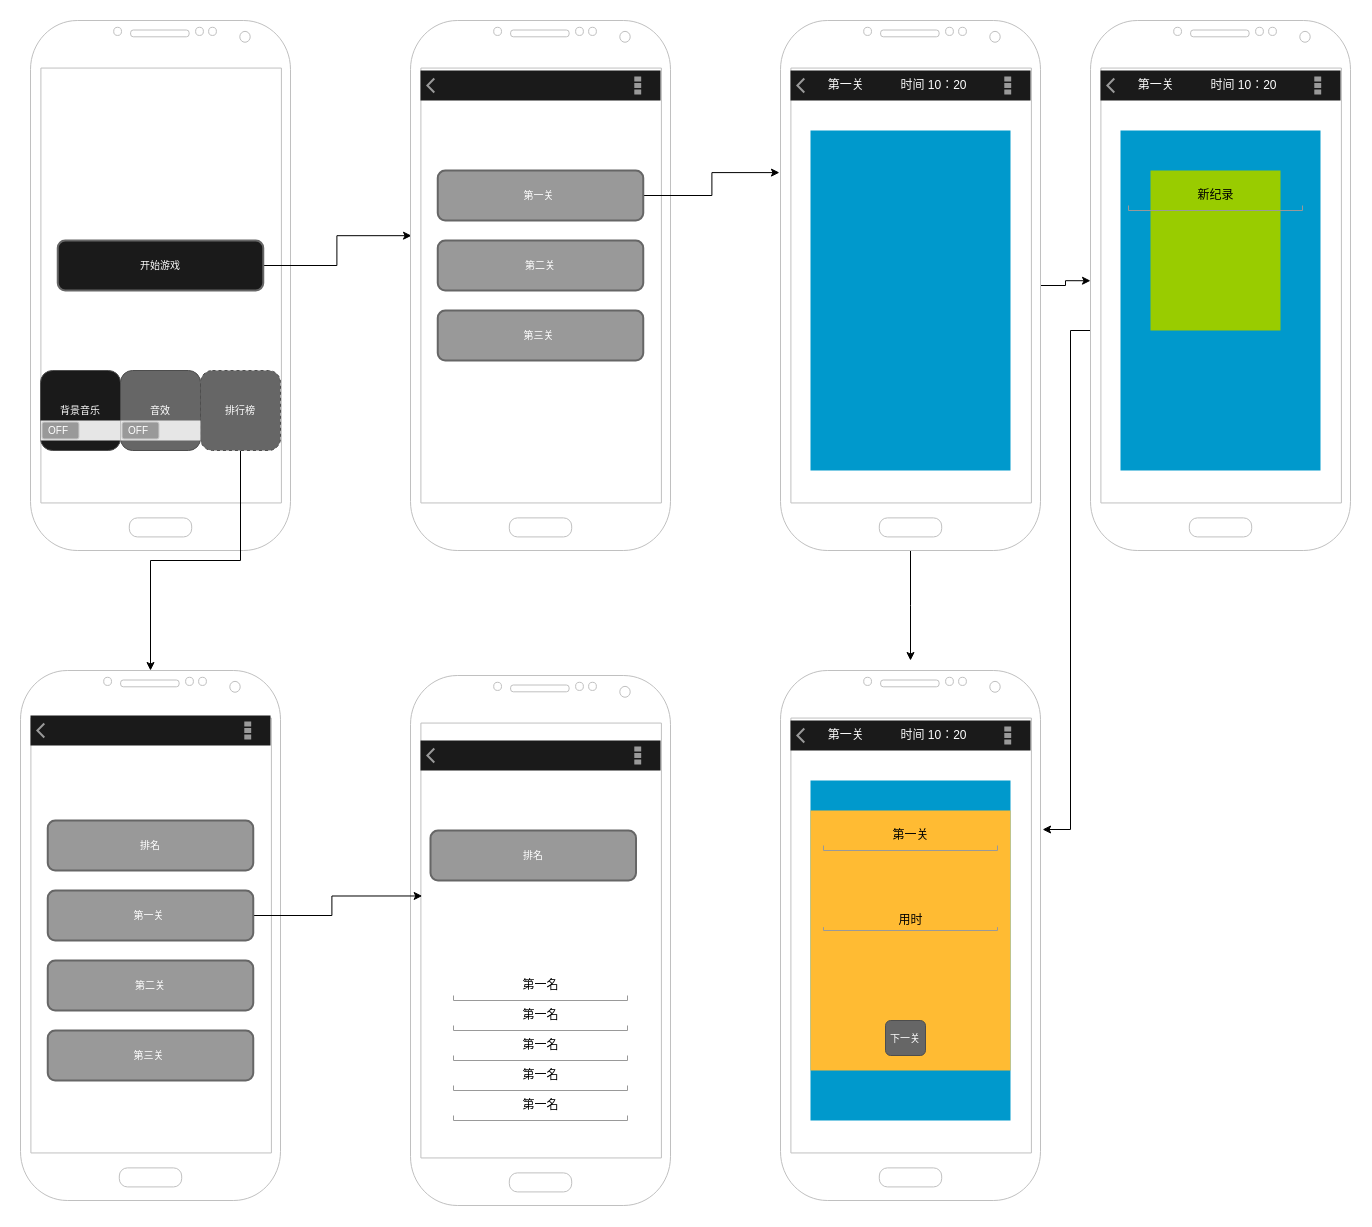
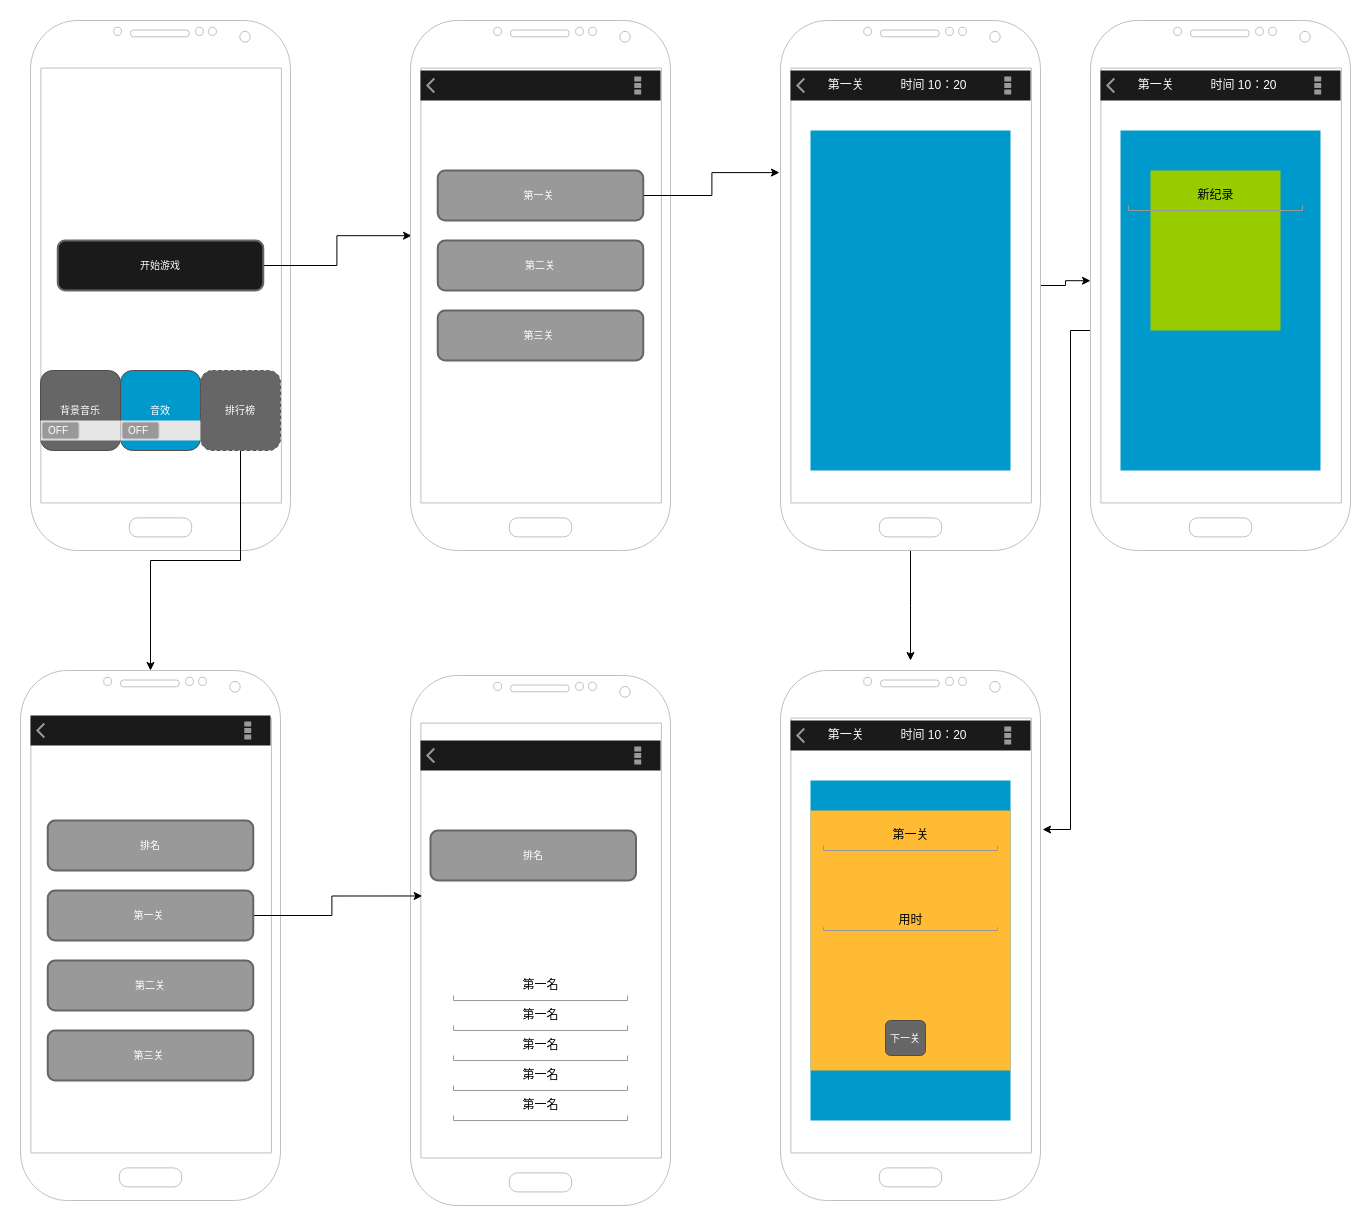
- <mxCell id="3" value="背景音乐" style="rounded=1;html=1;shadow=0;dashed=0;whiteSpace=wrap;fontSize=10;fillColor=#1a1a1a;align=center;strokeColor=#4D4D4D;fontColor=#ffffff;" vertex="1" parent="1"><mxGeometry x="40" y="370" width="80" height="80" as="geometry" /></mxCell>
+ <mxCell id="3" value="背景音乐" style="rounded=1;html=1;shadow=0;dashed=0;whiteSpace=wrap;fontSize=10;fillColor=#666666;align=center;strokeColor=#4D4D4D;fontColor=#ffffff;" vertex="1" parent="1"><mxGeometry x="40" y="370" width="80" height="80" as="geometry" /></mxCell>
- <mxCell id="4" value="音效" style="rounded=1;html=1;shadow=0;dashed=0;whiteSpace=wrap;fontSize=10;fillColor=#666666;align=center;strokeColor=#4D4D4D;fontColor=#ffffff;" vertex="1" parent="1"><mxGeometry x="120" y="370" width="80" height="80" as="geometry" /></mxCell>
+ <mxCell id="4" value="音效" style="rounded=1;html=1;shadow=0;dashed=0;whiteSpace=wrap;fontSize=10;fillColor=#0099cc;align=center;strokeColor=#4D4D4D;fontColor=#ffffff;" vertex="1" parent="1"><mxGeometry x="120" y="370" width="80" height="80" as="geometry" /></mxCell>
